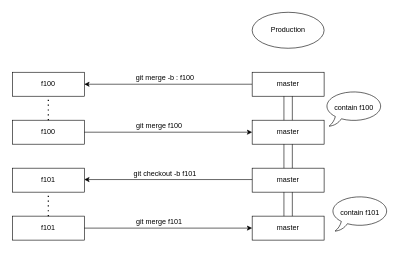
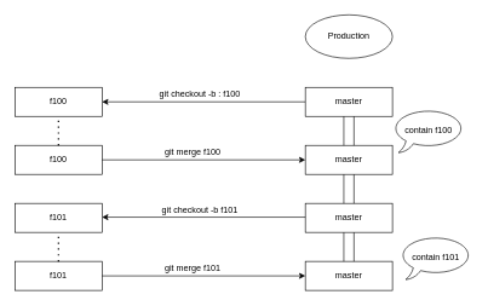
- <mxCell id="8" value="git merge -b : f100" style="text;html=1;strokeColor=none;fillColor=none;align=center;verticalAlign=middle;whiteSpace=wrap;rounded=0;" vertex="1" parent="1"><mxGeometry x="200" y="120" width="150" height="20" as="geometry" /></mxCell>
+ <mxCell id="8" value="git checkout -b : f100" style="text;html=1;strokeColor=none;fillColor=none;align=center;verticalAlign=middle;whiteSpace=wrap;rounded=0;" vertex="1" parent="1"><mxGeometry x="200" y="120" width="150" height="20" as="geometry" /></mxCell>
